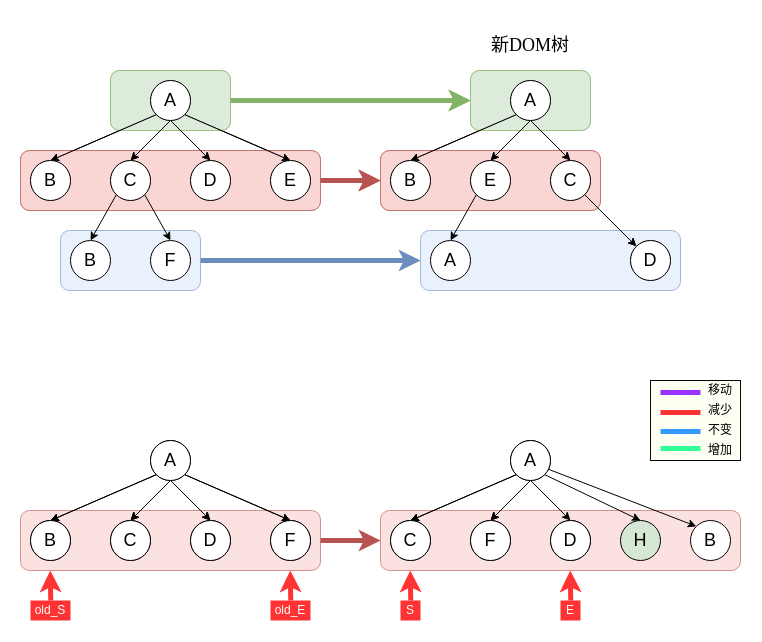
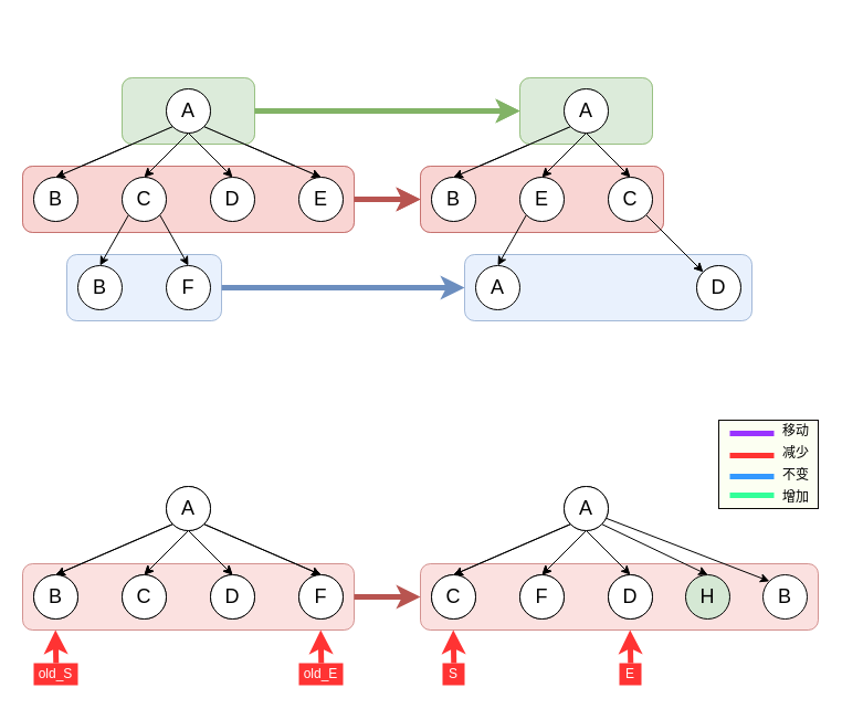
- <mxCell id="59" value="&lt;font face=&quot;Times New Roman&quot; style=&quot;font-size: 18px&quot;&gt;新DOM树&lt;/font&gt;" style="text;html=1;strokeColor=none;fillColor=none;align=center;verticalAlign=middle;whiteSpace=wrap;rounded=0;" parent="1" vertex="1"><mxGeometry x="475" y="20" width="110" height="50" as="geometry" /></mxCell>
